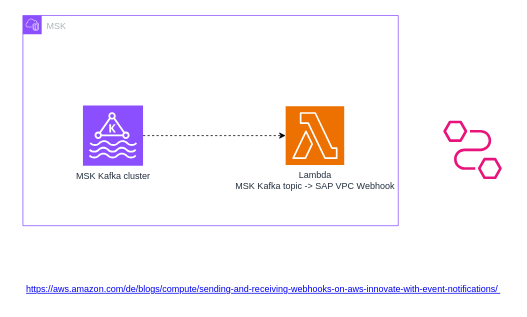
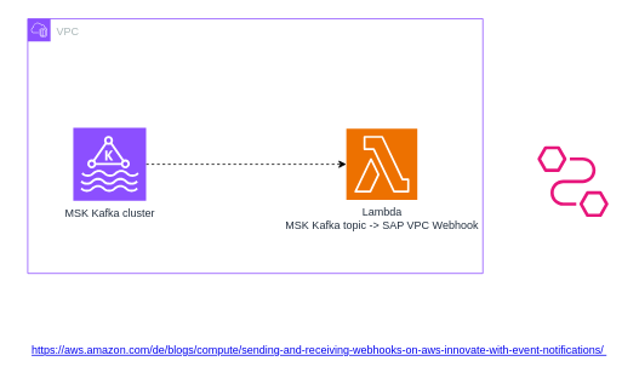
- <mxCell id="2" value="MSK" style="points=[[0,0],[0.25,0],[0.5,0],[0.75,0],[1,0],[1,0.25],[1,0.5],[1,0.75],[1,1],[0.75,1],[0.5,1],[0.25,1],[0,1],[0,0.75],[0,0.5],[0,0.25]];outlineConnect=0;gradientColor=none;html=1;whiteSpace=wrap;fontSize=12;fontStyle=0;container=1;pointerEvents=0;collapsible=0;recursiveResize=0;shape=mxgraph.aws4.group;grIcon=mxgraph.aws4.group_vpc2;strokeColor=#8C4FFF;fillColor=none;verticalAlign=top;align=left;spacingLeft=30;fontColor=#AAB7B8;dashed=0;" vertex="1" parent="1"><mxGeometry x="30" y="20" width="500" height="280" as="geometry" /></mxCell>
+ <mxCell id="2" value="VPC" style="points=[[0,0],[0.25,0],[0.5,0],[0.75,0],[1,0],[1,0.25],[1,0.5],[1,0.75],[1,1],[0.75,1],[0.5,1],[0.25,1],[0,1],[0,0.75],[0,0.5],[0,0.25]];outlineConnect=0;gradientColor=none;html=1;whiteSpace=wrap;fontSize=12;fontStyle=0;container=1;pointerEvents=0;collapsible=0;recursiveResize=0;shape=mxgraph.aws4.group;grIcon=mxgraph.aws4.group_vpc2;strokeColor=#8C4FFF;fillColor=none;verticalAlign=top;align=left;spacingLeft=30;fontColor=#AAB7B8;dashed=0;" vertex="1" parent="1"><mxGeometry x="30" y="20" width="500" height="280" as="geometry" /></mxCell>
- <mxCell id="4" value="MSK Kafka cluster" style="sketch=0;points=[[0,0,0],[0.25,0,0],[0.5,0,0],[0.75,0,0],[1,0,0],[0,1,0],[0.25,1,0],[0.5,1,0],[0.75,1,0],[1,1,0],[0,0.25,0],[0,0.5,0],[0,0.75,0],[1,0.25,0],[1,0.5,0],[1,0.75,0]];outlineConnect=0;fontColor=#232F3E;fillColor=#8C4FFF;strokeColor=#ffffff;dashed=0;verticalLabelPosition=bottom;verticalAlign=top;align=center;html=1;fontSize=12;fontStyle=0;aspect=fixed;shape=mxgraph.aws4.resourceIcon;resIcon=mxgraph.aws4.managed_streaming_for_kafka;" vertex="1" parent="2"><mxGeometry x="80" y="120" width="80" height="80" as="geometry" /></mxCell>
+ <mxCell id="4" value="MSK Kafka cluster" style="sketch=0;points=[[0,0,0],[0.25,0,0],[0.5,0,0],[0.75,0,0],[1,0,0],[0,1,0],[0.25,1,0],[0.5,1,0],[0.75,1,0],[1,1,0],[0,0.25,0],[0,0.5,0],[0,0.75,0],[1,0.25,0],[1,0.5,0],[1,0.75,0]];outlineConnect=0;fontColor=#232F3E;fillColor=#8C4FFF;strokeColor=#ffffff;dashed=0;verticalLabelPosition=bottom;verticalAlign=top;align=center;html=1;fontSize=12;fontStyle=0;aspect=fixed;shape=mxgraph.aws4.resourceIcon;resIcon=mxgraph.aws4.managed_streaming_for_kafka;" vertex="1" parent="2"><mxGeometry x="50" y="120" width="80" height="80" as="geometry" /></mxCell>
